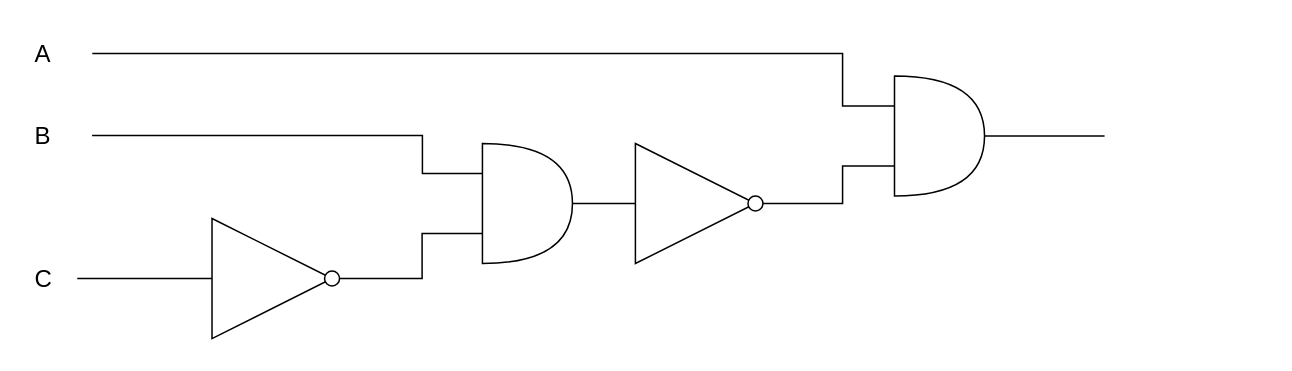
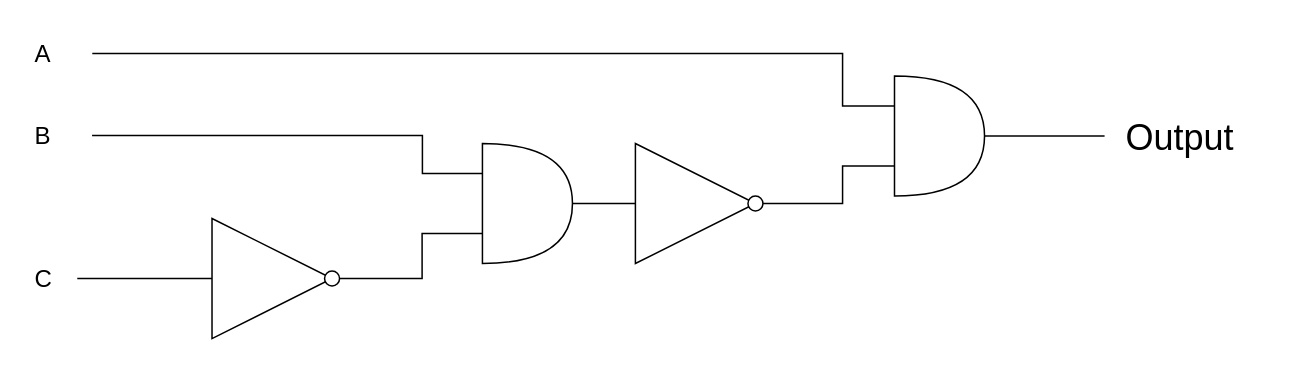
+ <mxCell id="21" value="Output" style="text;html=1;resizable=0;points=[];autosize=1;align=left;verticalAlign=top;spacingTop=-4;fontSize=24;" vertex="1" parent="1"><mxGeometry x="748.294" y="75" width="90" height="30" as="geometry" /></mxCell>
